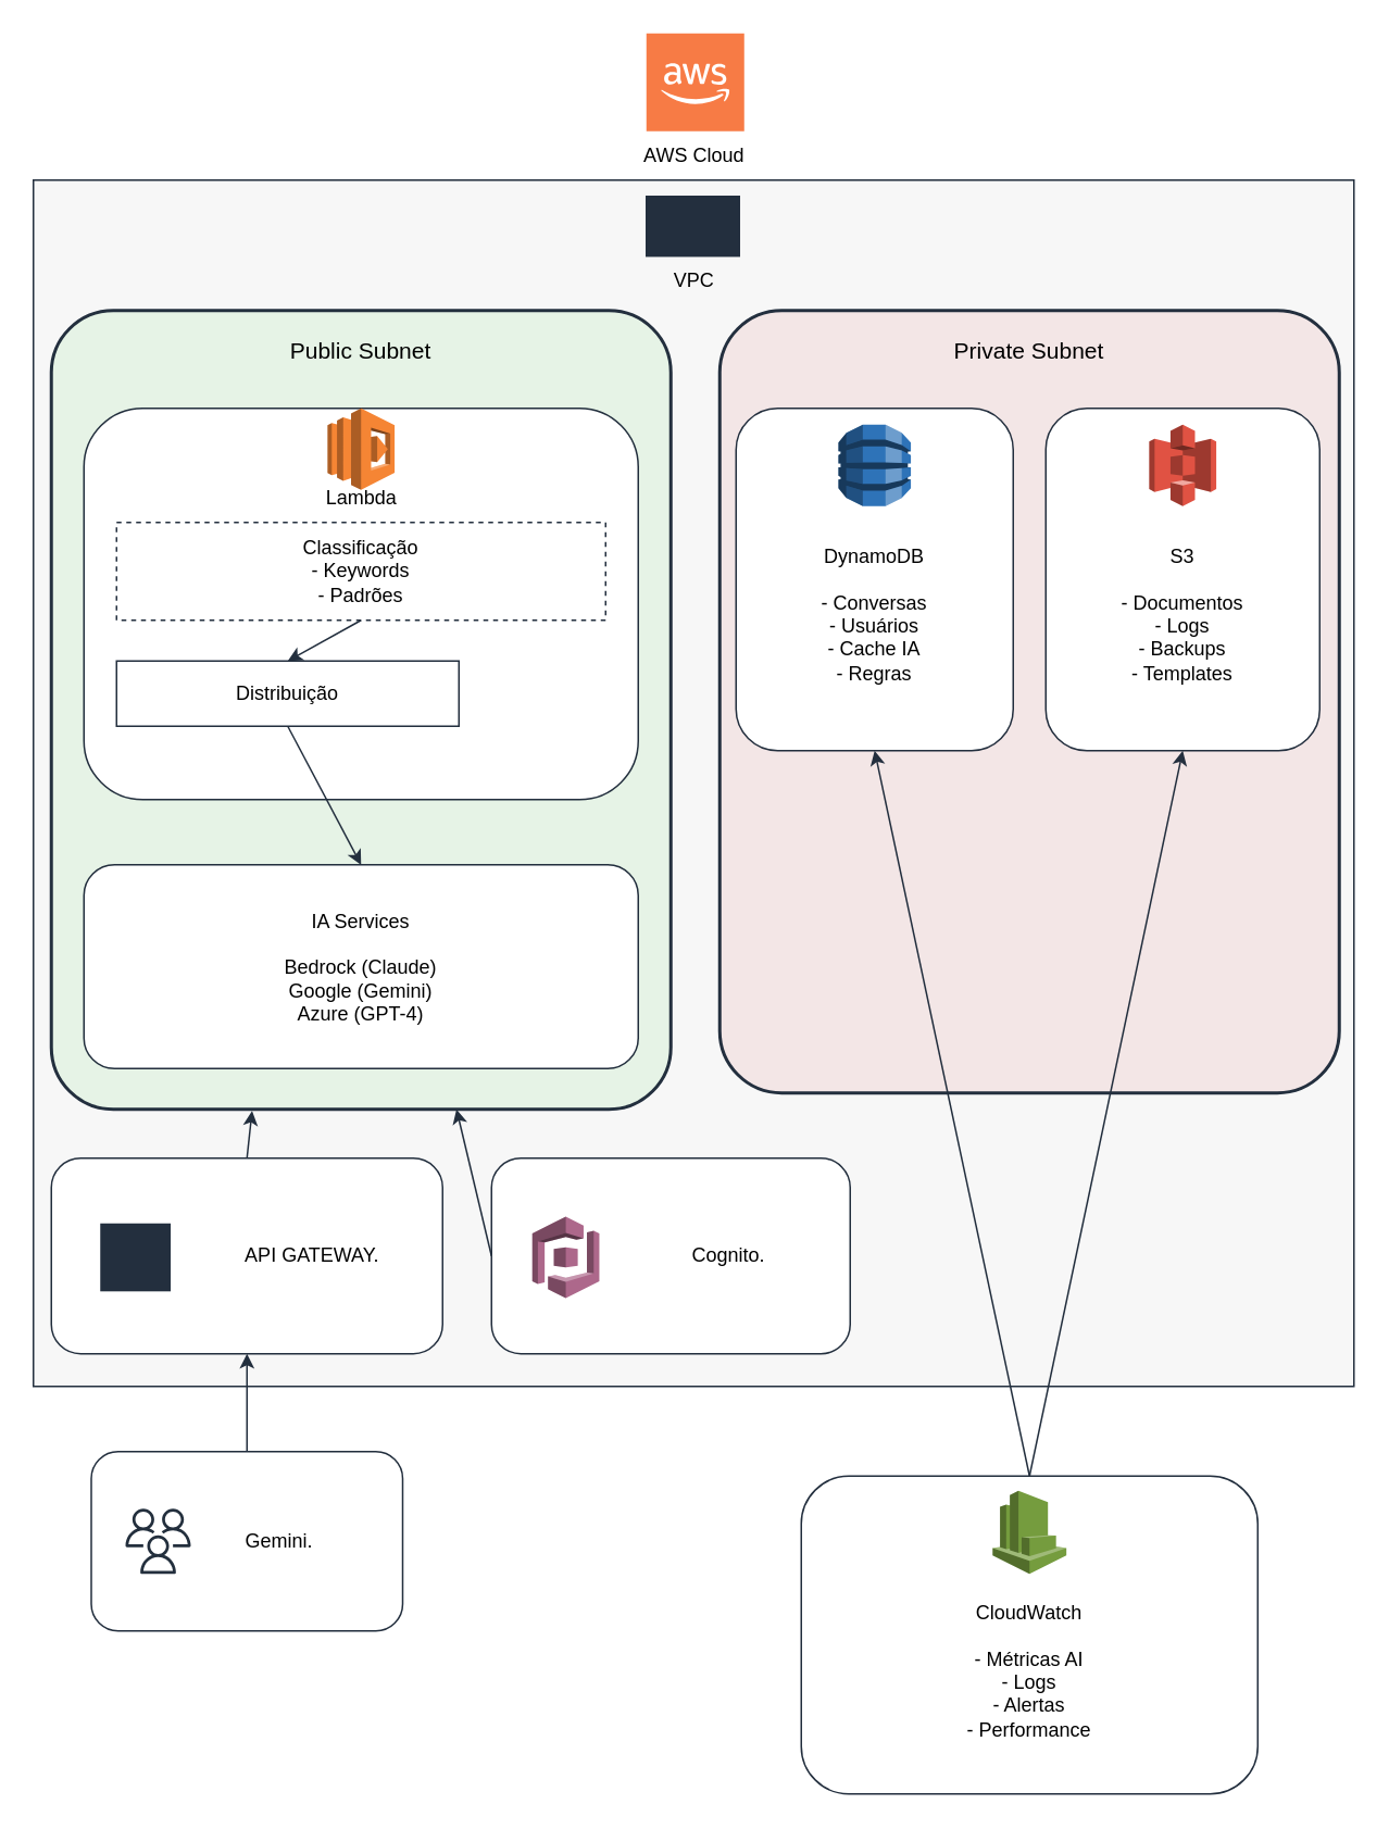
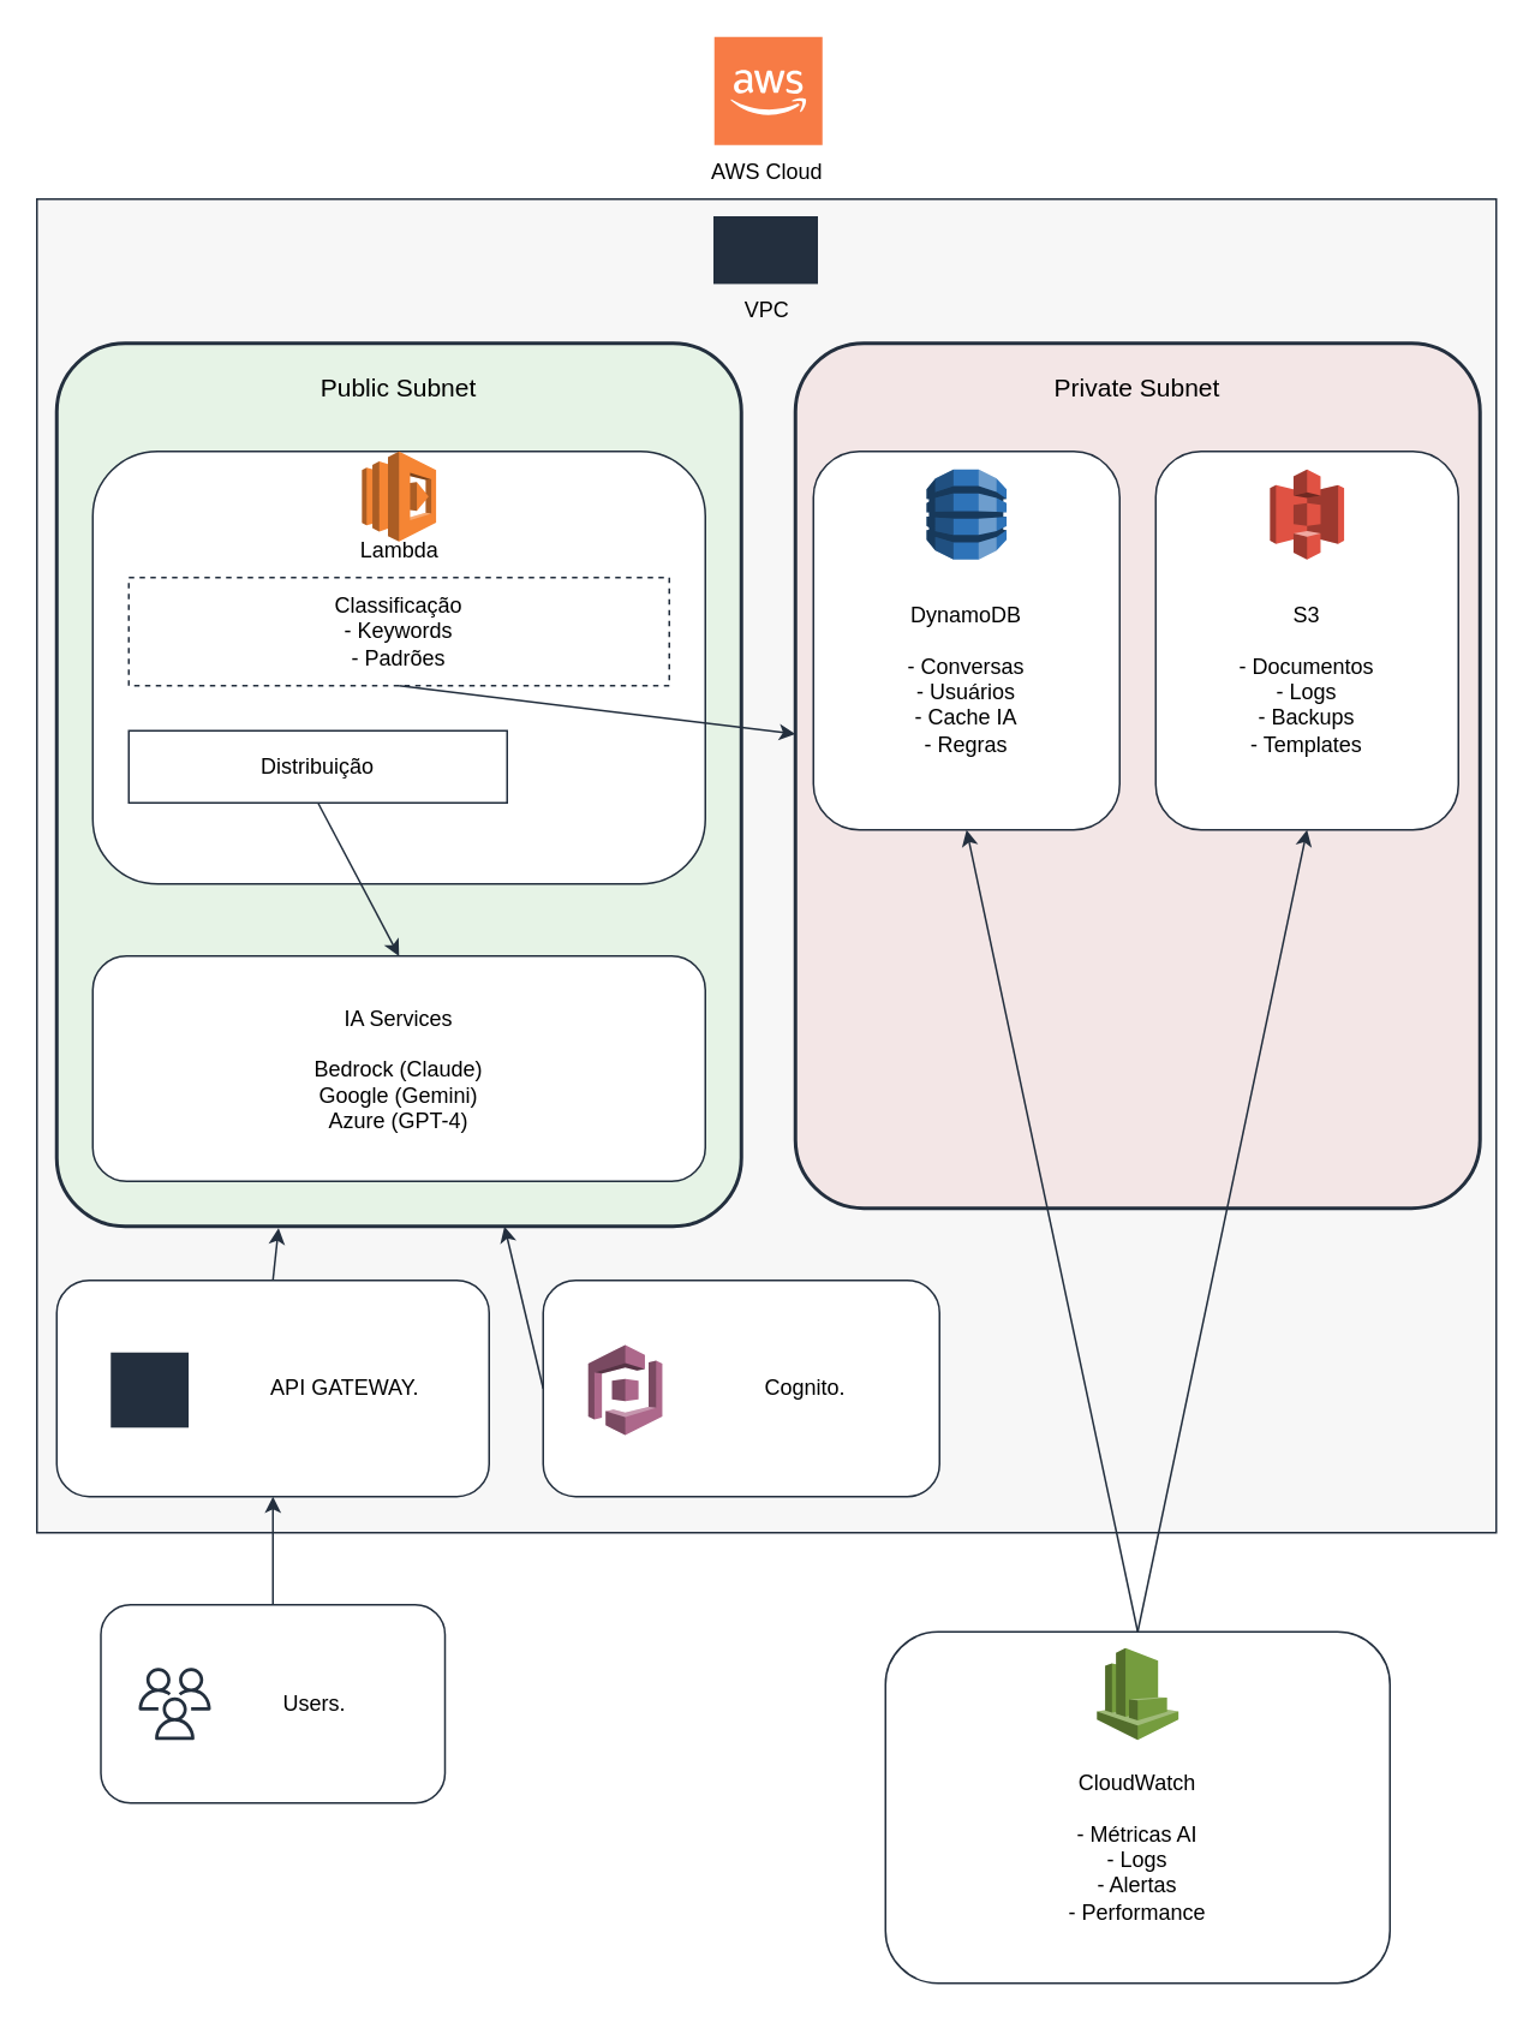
- <mxCell id="27" value="" style="endArrow=classic;html=1;rounded=0;exitX=0.5;exitY=1;exitDx=0;exitDy=0;entryX=0.5;entryY=0;entryDx=0;entryDy=0;strokeColor=#232F3E;" parent="1" source="12" target="13" edge="1"><mxGeometry width="50" height="50" relative="1" as="geometry" /></mxCell>
+ <mxCell id="27" value="" style="endArrow=classic;html=1;rounded=0;exitX=0.5;exitY=1;exitDx=0;exitDy=0;strokeColor=#232F3E;" parent="1" source="12" target="7" edge="1"><mxGeometry width="50" height="50" relative="1" as="geometry" /></mxCell>
- <mxCell id="25" value="Gemini.&amp;nbsp; &amp;nbsp; &amp;nbsp; &amp;nbsp; &amp;nbsp; &amp;nbsp; &amp;nbsp; &amp;nbsp;&amp;nbsp;" style="rounded=1;whiteSpace=wrap;html=1;align=right;fillColor=#FFFFFF;strokeColor=#232F3E;" parent="1" vertex="1"><mxGeometry x="55.5" y="890" width="191" height="110" as="geometry" /></mxCell>
+ <mxCell id="25" value="Users.&amp;nbsp; &amp;nbsp; &amp;nbsp; &amp;nbsp; &amp;nbsp; &amp;nbsp; &amp;nbsp; &amp;nbsp;&amp;nbsp;" style="rounded=1;whiteSpace=wrap;html=1;align=right;fillColor=#FFFFFF;strokeColor=#232F3E;" parent="1" vertex="1"><mxGeometry x="55.5" y="890" width="191" height="110" as="geometry" /></mxCell>
